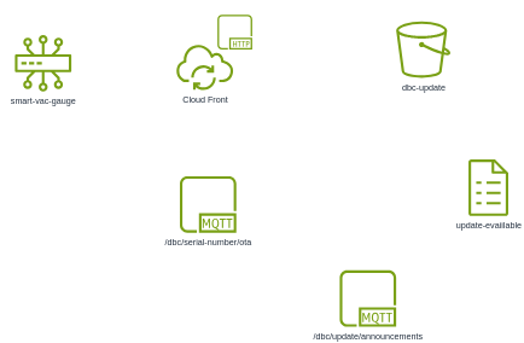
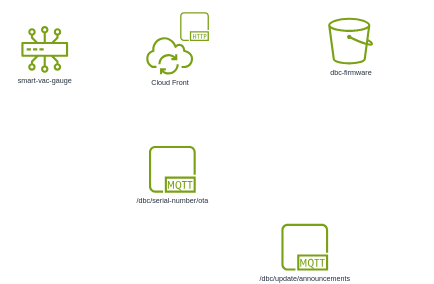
- <mxCell id="2" value="smart-vac-gauge" style="sketch=0;outlineConnect=0;fontColor=#232F3E;gradientColor=none;fillColor=#7AA116;strokeColor=none;dashed=0;verticalLabelPosition=bottom;verticalAlign=top;align=center;html=1;fontSize=12;fontStyle=0;aspect=fixed;pointerEvents=1;shape=mxgraph.aws4.iot_greengrass_protocol;" parent="1" vertex="1"><mxGeometry x="20" y="48" width="78" height="78" as="geometry" /></mxCell>
+ <mxCell id="2" value="smart-vac-gauge" style="sketch=0;outlineConnect=0;fontColor=#232F3E;gradientColor=none;fillColor=#7AA116;strokeColor=none;dashed=0;verticalLabelPosition=bottom;verticalAlign=top;align=center;html=1;fontSize=12;fontStyle=0;aspect=fixed;pointerEvents=1;shape=mxgraph.aws4.iot_greengrass_protocol;" parent="1" vertex="1"><mxGeometry x="35" y="43" width="78" height="78" as="geometry" /></mxCell>
- <mxCell id="6" value="dbc-update" style="sketch=0;outlineConnect=0;fontColor=#232F3E;gradientColor=none;fillColor=#7AA116;strokeColor=none;dashed=0;verticalLabelPosition=bottom;verticalAlign=top;align=center;html=1;fontSize=12;fontStyle=0;aspect=fixed;pointerEvents=1;shape=mxgraph.aws4.bucket;" vertex="1" parent="1"><mxGeometry x="547" y="29" width="75" height="78" as="geometry" /></mxCell>
+ <mxCell id="6" value="dbc-firmware" style="sketch=0;outlineConnect=0;fontColor=#232F3E;gradientColor=none;fillColor=#7AA116;strokeColor=none;dashed=0;verticalLabelPosition=bottom;verticalAlign=top;align=center;html=1;fontSize=12;fontStyle=0;aspect=fixed;pointerEvents=1;shape=mxgraph.aws4.bucket;" vertex="1" parent="1"><mxGeometry x="547" y="29" width="75" height="78" as="geometry" /></mxCell>
- <mxCell id="8" value="update-evaiilable" style="sketch=0;outlineConnect=0;fontColor=#232F3E;gradientColor=none;fillColor=#7AA116;strokeColor=none;dashed=0;verticalLabelPosition=bottom;verticalAlign=top;align=center;html=1;fontSize=12;fontStyle=0;aspect=fixed;pointerEvents=1;shape=mxgraph.aws4.iot_greengrass_recipe;" vertex="1" parent="1"><mxGeometry x="647" y="220" width="55" height="78" as="geometry" /></mxCell>
